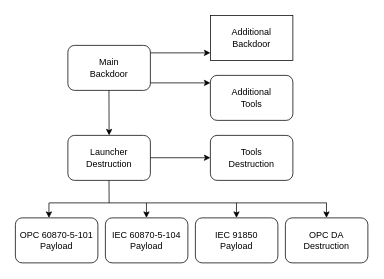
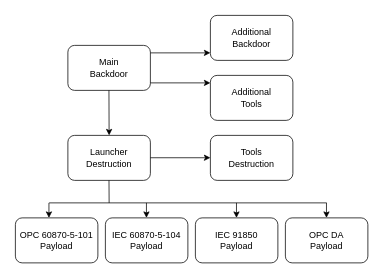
- <mxCell id="3" value="&lt;div&gt;Additional&lt;/div&gt;&lt;div&gt;Backdoor&lt;/div&gt;" style="whiteSpace=wrap;html=1;rounded=0;" vertex="1" parent="1"><mxGeometry x="280" y="20" width="110" height="60" as="geometry" /></mxCell>
+ <mxCell id="3" value="&lt;div&gt;Additional&lt;/div&gt;&lt;div&gt;Backdoor&lt;/div&gt;" style="rounded=1;whiteSpace=wrap;html=1;" vertex="1" parent="1"><mxGeometry x="280" y="20" width="110" height="60" as="geometry" /></mxCell>
- <mxCell id="10" value="&lt;div&gt;OPC DA&lt;/div&gt;&lt;div&gt;Destruction&lt;/div&gt;" style="rounded=1;whiteSpace=wrap;html=1;" vertex="1" parent="1"><mxGeometry x="380" y="290" width="110" height="60" as="geometry" /></mxCell>
+ <mxCell id="10" value="&lt;div&gt;OPC DA&lt;/div&gt;&lt;div&gt;Payload&lt;/div&gt;" style="rounded=1;whiteSpace=wrap;html=1;" vertex="1" parent="1"><mxGeometry x="380" y="290" width="110" height="60" as="geometry" /></mxCell>
